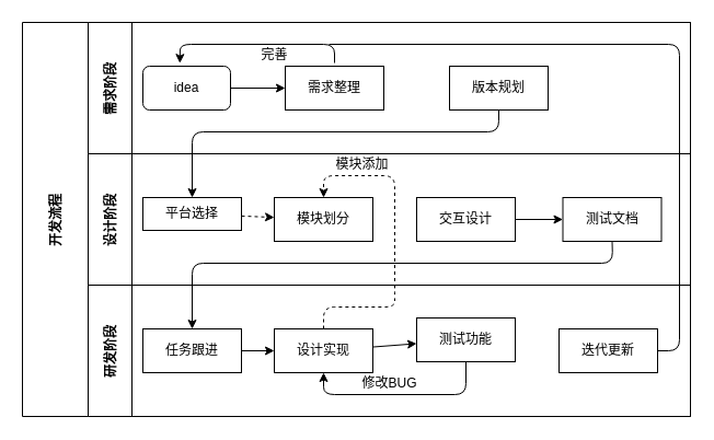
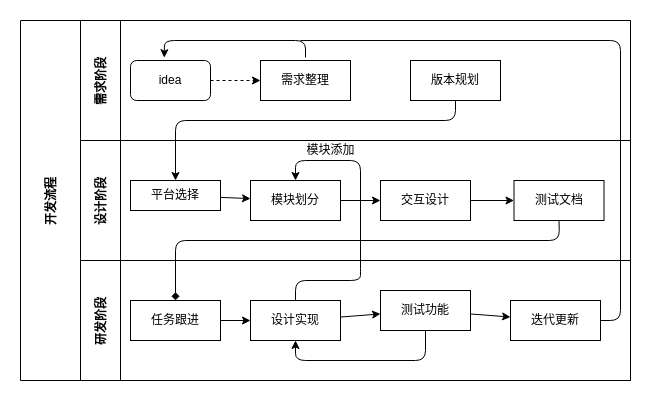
- <mxCell id="9" value="完善" style="text;html=1;align=center;verticalAlign=middle;resizable=0;points=[];autosize=1;strokeColor=none;fillColor=none;" vertex="1" parent="3"><mxGeometry x="150" y="20" width="40" height="20" as="geometry" /></mxCell>
- <mxCell id="4" value="" style="edgeStyle=none;html=1;" edge="1" parent="3" source="5" target="6"><mxGeometry relative="1" as="geometry" /></mxCell>
+ <mxCell id="4" value="" style="edgeStyle=none;html=1;dashed=1;" edge="1" parent="3" source="5" target="6"><mxGeometry relative="1" as="geometry" /></mxCell>
- <mxCell id="11" value="" style="edgeStyle=none;html=1;dashed=1;" edge="1" parent="10" source="12" target="14"><mxGeometry relative="1" as="geometry" /></mxCell>
+ <mxCell id="11" value="" style="edgeStyle=none;html=1;" edge="1" parent="10" source="12" target="14"><mxGeometry relative="1" as="geometry" /></mxCell>
+ <mxCell id="13" value="" style="edgeStyle=none;html=1;" edge="1" parent="10" source="14" target="16"><mxGeometry relative="1" as="geometry" /></mxCell>
- <mxCell id="31" value="" style="endArrow=classic;html=1;exitX=0.5;exitY=0;exitDx=0;exitDy=0;entryX=0.5;entryY=0;entryDx=0;entryDy=0;dashed=1;" edge="1" parent="2" source="23" target="14"><mxGeometry width="50" height="50" relative="1" as="geometry"><mxPoint x="370" y="200" as="sourcePoint" /><mxPoint x="420" y="150" as="targetPoint" /><Array as="points"><mxPoint x="275" y="260" /><mxPoint x="340" y="260" /><mxPoint x="340" y="250" /><mxPoint x="340" y="140" /><mxPoint x="275" y="140" /></Array></mxGeometry></mxCell>
+ <mxCell id="31" value="" style="endArrow=classic;html=1;exitX=0.5;exitY=0;exitDx=0;exitDy=0;entryX=0.5;entryY=0;entryDx=0;entryDy=0;" edge="1" parent="2" source="23" target="14"><mxGeometry width="50" height="50" relative="1" as="geometry"><mxPoint x="370" y="200" as="sourcePoint" /><mxPoint x="420" y="150" as="targetPoint" /><Array as="points"><mxPoint x="275" y="260" /><mxPoint x="340" y="260" /><mxPoint x="340" y="250" /><mxPoint x="340" y="140" /><mxPoint x="275" y="140" /></Array></mxGeometry></mxCell>
- <mxCell id="30" value="" style="endArrow=classic;html=1;exitX=0.5;exitY=1;exitDx=0;exitDy=0;entryX=0.5;entryY=0;entryDx=0;entryDy=0;" edge="1" parent="2" source="17" target="21"><mxGeometry width="50" height="50" relative="1" as="geometry"><mxPoint x="370" y="200" as="sourcePoint" /><mxPoint x="420" y="150" as="targetPoint" /><Array as="points"><mxPoint x="539" y="220" /><mxPoint x="155" y="220" /></Array></mxGeometry></mxCell>
+ <mxCell id="30" value="" style="endArrow=diamond;html=1;exitX=0.5;exitY=1;exitDx=0;exitDy=0;entryX=0.5;entryY=0;entryDx=0;entryDy=0;" edge="1" parent="2" source="17" target="21"><mxGeometry width="50" height="50" relative="1" as="geometry"><mxPoint x="370" y="200" as="sourcePoint" /><mxPoint x="420" y="150" as="targetPoint" /><Array as="points"><mxPoint x="539" y="220" /><mxPoint x="155" y="220" /></Array></mxGeometry></mxCell>
+ <mxCell id="24" value="" style="edgeStyle=none;html=1;" edge="1" parent="19" source="25" target="26"><mxGeometry relative="1" as="geometry" /></mxCell>
- <mxCell id="28" value="修改BUG" style="text;html=1;align=center;verticalAlign=middle;resizable=0;points=[];autosize=1;strokeColor=none;fillColor=none;" vertex="1" parent="19"><mxGeometry x="240" y="80" width="70" height="20" as="geometry" /></mxCell>
